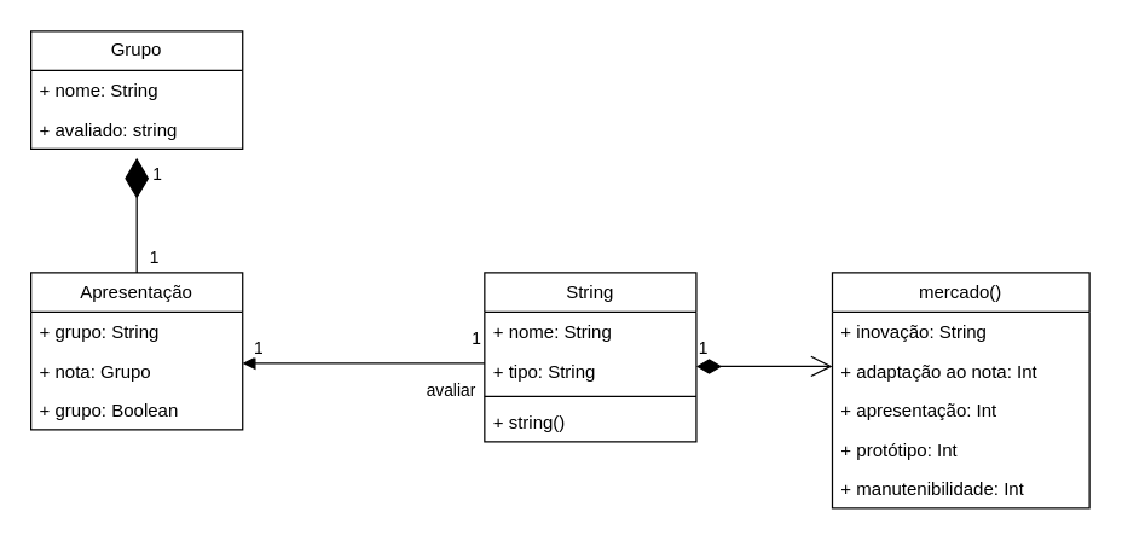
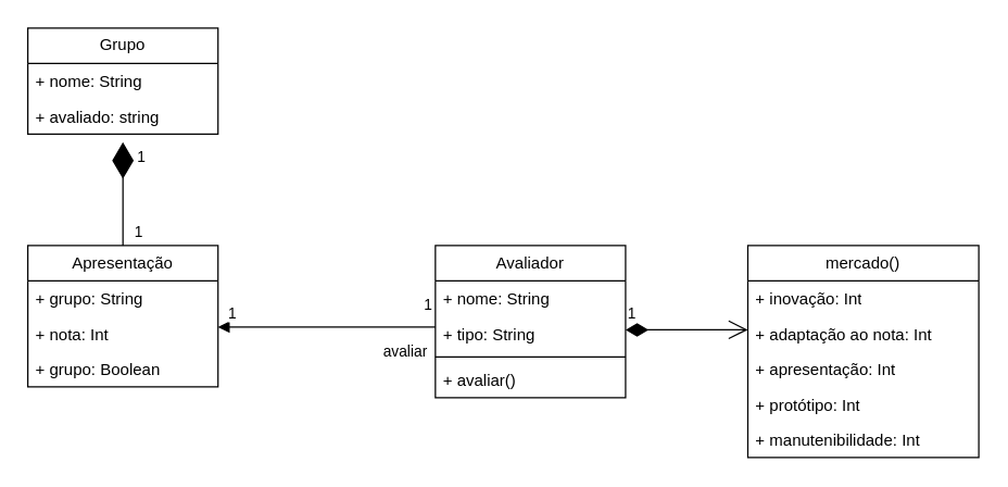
- <mxCell id="5" value="String" style="swimlane;fontStyle=0;childLayout=stackLayout;horizontal=1;startSize=26;fillColor=none;horizontalStack=0;resizeParent=1;resizeParentMax=0;resizeLast=0;collapsible=1;marginBottom=0;whiteSpace=wrap;html=1;" parent="1" vertex="1"><mxGeometry x="320" y="180" width="140" height="112" as="geometry" /></mxCell>
+ <mxCell id="5" value="Avaliador" style="swimlane;fontStyle=0;childLayout=stackLayout;horizontal=1;startSize=26;fillColor=none;horizontalStack=0;resizeParent=1;resizeParentMax=0;resizeLast=0;collapsible=1;marginBottom=0;whiteSpace=wrap;html=1;" parent="1" vertex="1"><mxGeometry x="320" y="180" width="140" height="112" as="geometry" /></mxCell>
- <mxCell id="21" value="+ inovação: String" style="text;strokeColor=none;fillColor=none;align=left;verticalAlign=top;spacingLeft=4;spacingRight=4;overflow=hidden;rotatable=0;points=[[0,0.5],[1,0.5]];portConstraint=eastwest;whiteSpace=wrap;html=1;" parent="20" vertex="1"><mxGeometry y="26" width="170" height="26" as="geometry" /></mxCell>
+ <mxCell id="21" value="+ inovação: Int" style="text;strokeColor=none;fillColor=none;align=left;verticalAlign=top;spacingLeft=4;spacingRight=4;overflow=hidden;rotatable=0;points=[[0,0.5],[1,0.5]];portConstraint=eastwest;whiteSpace=wrap;html=1;" parent="20" vertex="1"><mxGeometry y="26" width="170" height="26" as="geometry" /></mxCell>
- <mxCell id="12" value="+ nota: Grupo" style="text;strokeColor=none;fillColor=none;align=left;verticalAlign=top;spacingLeft=4;spacingRight=4;overflow=hidden;rotatable=0;points=[[0,0.5],[1,0.5]];portConstraint=eastwest;whiteSpace=wrap;html=1;" parent="10" vertex="1"><mxGeometry y="52" width="140" height="26" as="geometry" /></mxCell>
+ <mxCell id="12" value="+ nota: Int" style="text;strokeColor=none;fillColor=none;align=left;verticalAlign=top;spacingLeft=4;spacingRight=4;overflow=hidden;rotatable=0;points=[[0,0.5],[1,0.5]];portConstraint=eastwest;whiteSpace=wrap;html=1;" parent="10" vertex="1"><mxGeometry y="52" width="140" height="26" as="geometry" /></mxCell>
- <mxCell id="9" value="+ string()" style="text;strokeColor=none;fillColor=none;align=left;verticalAlign=top;spacingLeft=4;spacingRight=4;overflow=hidden;rotatable=0;points=[[0,0.5],[1,0.5]];portConstraint=eastwest;whiteSpace=wrap;html=1;" parent="5" vertex="1"><mxGeometry y="86" width="140" height="26" as="geometry" /></mxCell>
+ <mxCell id="9" value="+ avaliar()" style="text;strokeColor=none;fillColor=none;align=left;verticalAlign=top;spacingLeft=4;spacingRight=4;overflow=hidden;rotatable=0;points=[[0,0.5],[1,0.5]];portConstraint=eastwest;whiteSpace=wrap;html=1;" parent="5" vertex="1"><mxGeometry y="86" width="140" height="26" as="geometry" /></mxCell>
